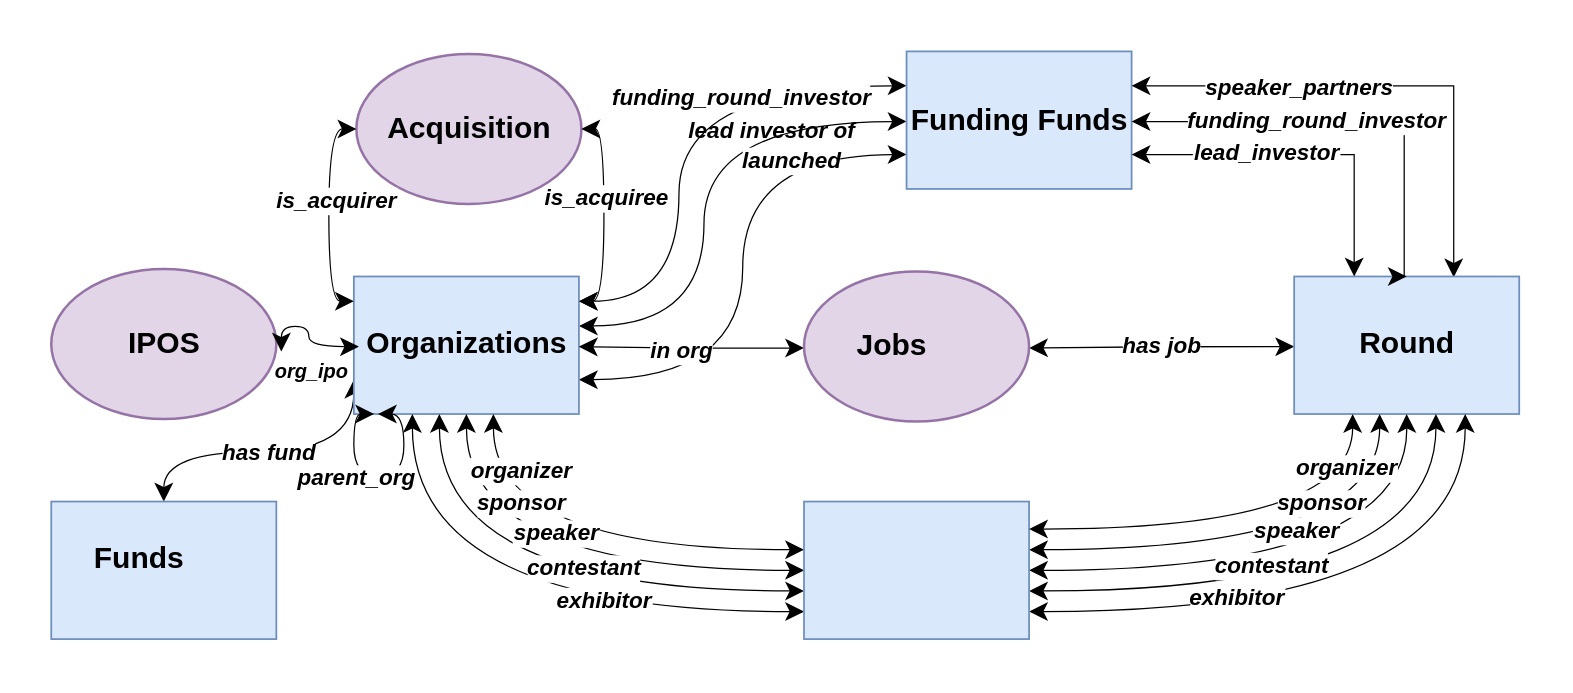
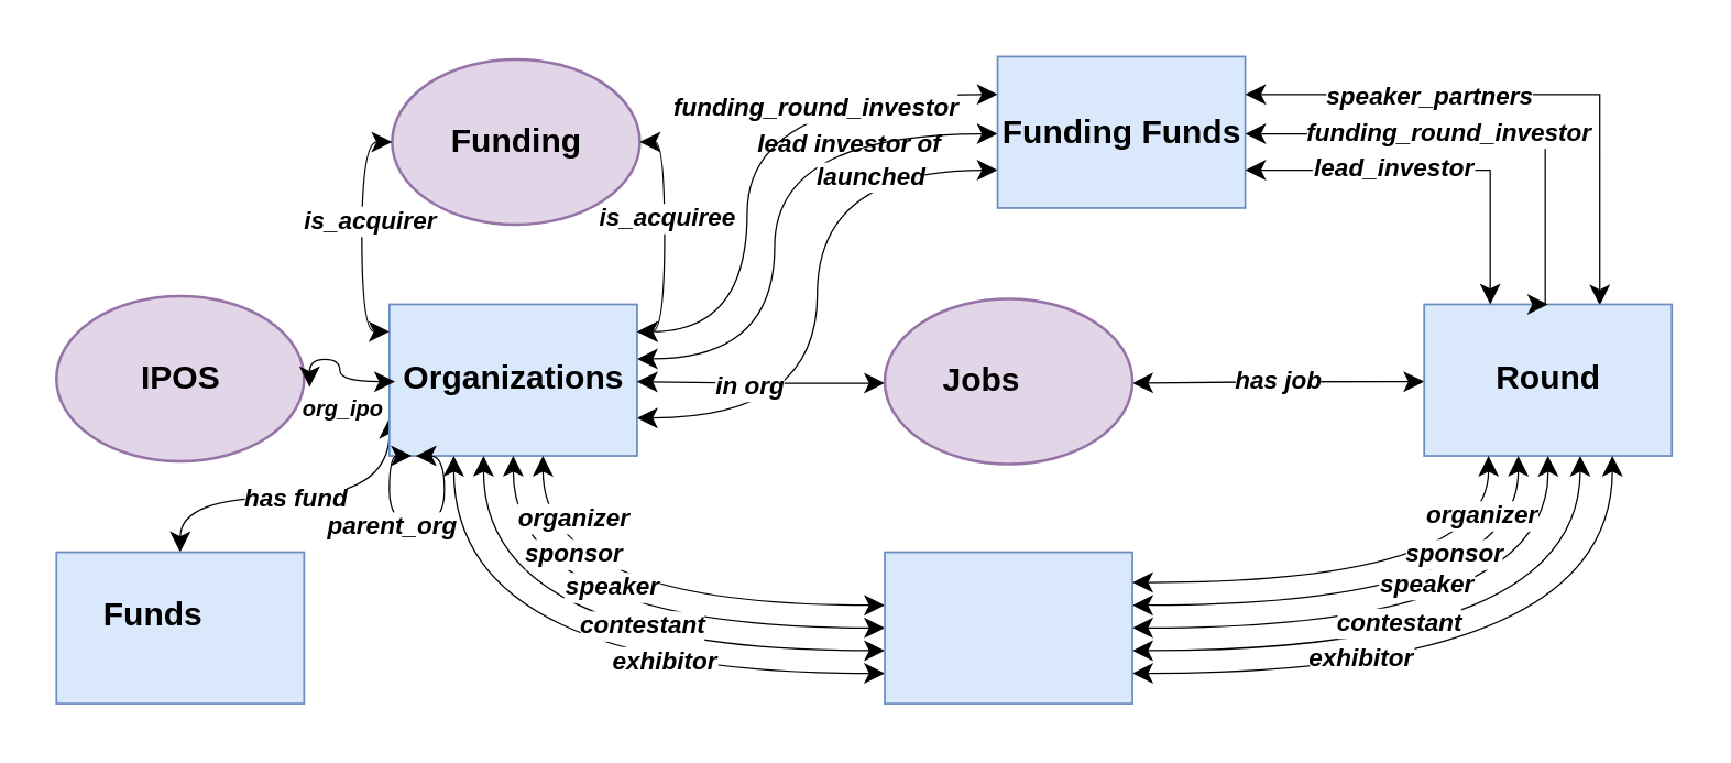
- <mxCell id="51" value="&lt;font style=&quot;font-size: 12px;&quot;&gt;Acquisition&lt;/font&gt;" style="text;html=1;resizable=0;autosize=1;align=center;verticalAlign=middle;points=[];fillColor=none;strokeColor=none;rounded=0;sketch=0;fontSize=7;fontStyle=1" parent="1" vertex="1"><mxGeometry x="142" y="36" width="90" height="30" as="geometry" /></mxCell>
+ <mxCell id="51" value="&lt;font style=&quot;font-size: 12px;&quot;&gt;Funding&lt;/font&gt;" style="text;html=1;resizable=0;autosize=1;align=center;verticalAlign=middle;points=[];fillColor=none;strokeColor=none;rounded=0;sketch=0;fontSize=7;fontStyle=1" parent="1" vertex="1"><mxGeometry x="142" y="36" width="90" height="30" as="geometry" /></mxCell>
